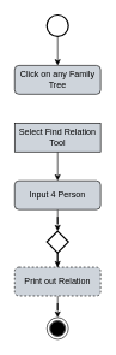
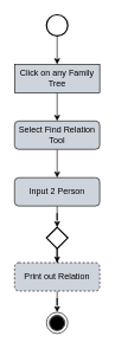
- <mxCell id="4" value="Click on any Family Tree" style="rounded=1;whiteSpace=wrap;html=1;fontSize=12;glass=0;strokeWidth=1;shadow=0;fillColor=#CED4DB;" parent="1" vertex="1"><mxGeometry x="20" y="90" width="120" height="40" as="geometry" /></mxCell>
+ <mxCell id="4" value="Click on any Family Tree" style="whiteSpace=wrap;html=1;fontSize=12;glass=0;strokeWidth=1;shadow=0;fillColor=#CED4DB;rounded=0;" parent="1" vertex="1"><mxGeometry x="20" y="90" width="120" height="40" as="geometry" /></mxCell>
+ <mxCell id="3" style="edgeStyle=orthogonalEdgeStyle;rounded=0;orthogonalLoop=1;jettySize=auto;html=1;entryX=0.5;entryY=0;entryDx=0;entryDy=0;" parent="1" source="4" target="9" edge="1"><mxGeometry relative="1" as="geometry" /></mxCell>
- <mxCell id="9" value="Select Find Relation Tool" style="whiteSpace=wrap;html=1;fontSize=12;glass=0;strokeWidth=1;shadow=0;fillColor=#CED4DB;rounded=0;" parent="1" vertex="1"><mxGeometry x="20" y="170" width="120" height="40" as="geometry" /></mxCell>
+ <mxCell id="9" value="Select Find Relation Tool" style="rounded=1;whiteSpace=wrap;html=1;fontSize=12;glass=0;strokeWidth=1;shadow=0;fillColor=#CED4DB;" parent="1" vertex="1"><mxGeometry x="20" y="170" width="120" height="40" as="geometry" /></mxCell>
- <mxCell id="11" value="Input 4 Person" style="rounded=1;whiteSpace=wrap;html=1;fontSize=12;glass=0;strokeWidth=1;shadow=0;fillColor=#CED4DB;" parent="1" vertex="1"><mxGeometry x="20" y="250" width="120" height="40" as="geometry" /></mxCell>
+ <mxCell id="11" value="Input 2 Person" style="rounded=1;whiteSpace=wrap;html=1;fontSize=12;glass=0;strokeWidth=1;shadow=0;fillColor=#CED4DB;" parent="1" vertex="1"><mxGeometry x="20" y="250" width="120" height="40" as="geometry" /></mxCell>
